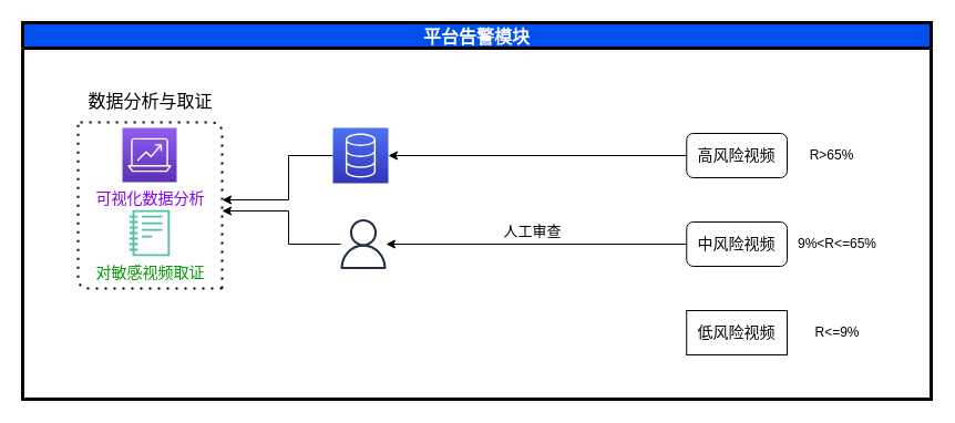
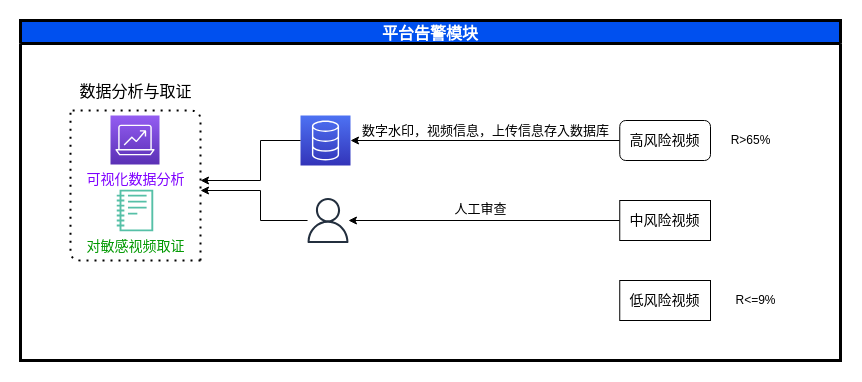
+ <mxCell id="12" value="&lt;font style=&quot;font-size: 13px&quot;&gt;数字水印，视频信息，上传信息存入数据库&lt;/font&gt;" style="text;html=1;resizable=0;autosize=1;align=center;verticalAlign=middle;points=[];fillColor=none;strokeColor=none;rounded=0;" parent="2" vertex="1"><mxGeometry x="335" y="100" width="260" height="20" as="geometry" /></mxCell>
- <mxCell id="6" value="&lt;font style=&quot;font-size: 14px&quot;&gt;中风险视频&lt;/font&gt;" style="whiteSpace=wrap;html=1;rounded=1;" parent="2" vertex="1"><mxGeometry x="599.25" y="180" width="90.75" height="40" as="geometry" /></mxCell>
+ <mxCell id="6" value="&lt;font style=&quot;font-size: 14px&quot;&gt;中风险视频&lt;/font&gt;" style="rounded=0;whiteSpace=wrap;html=1;" parent="2" vertex="1"><mxGeometry x="599.25" y="180" width="90.75" height="40" as="geometry" /></mxCell>
- <mxCell id="9" value="9%&amp;lt;R&amp;lt;=65%" style="text;html=1;resizable=0;autosize=1;align=center;verticalAlign=middle;points=[];fillColor=none;strokeColor=none;rounded=0;" parent="2" vertex="1"><mxGeometry x="690" y="190" width="90" height="20" as="geometry" /></mxCell>
